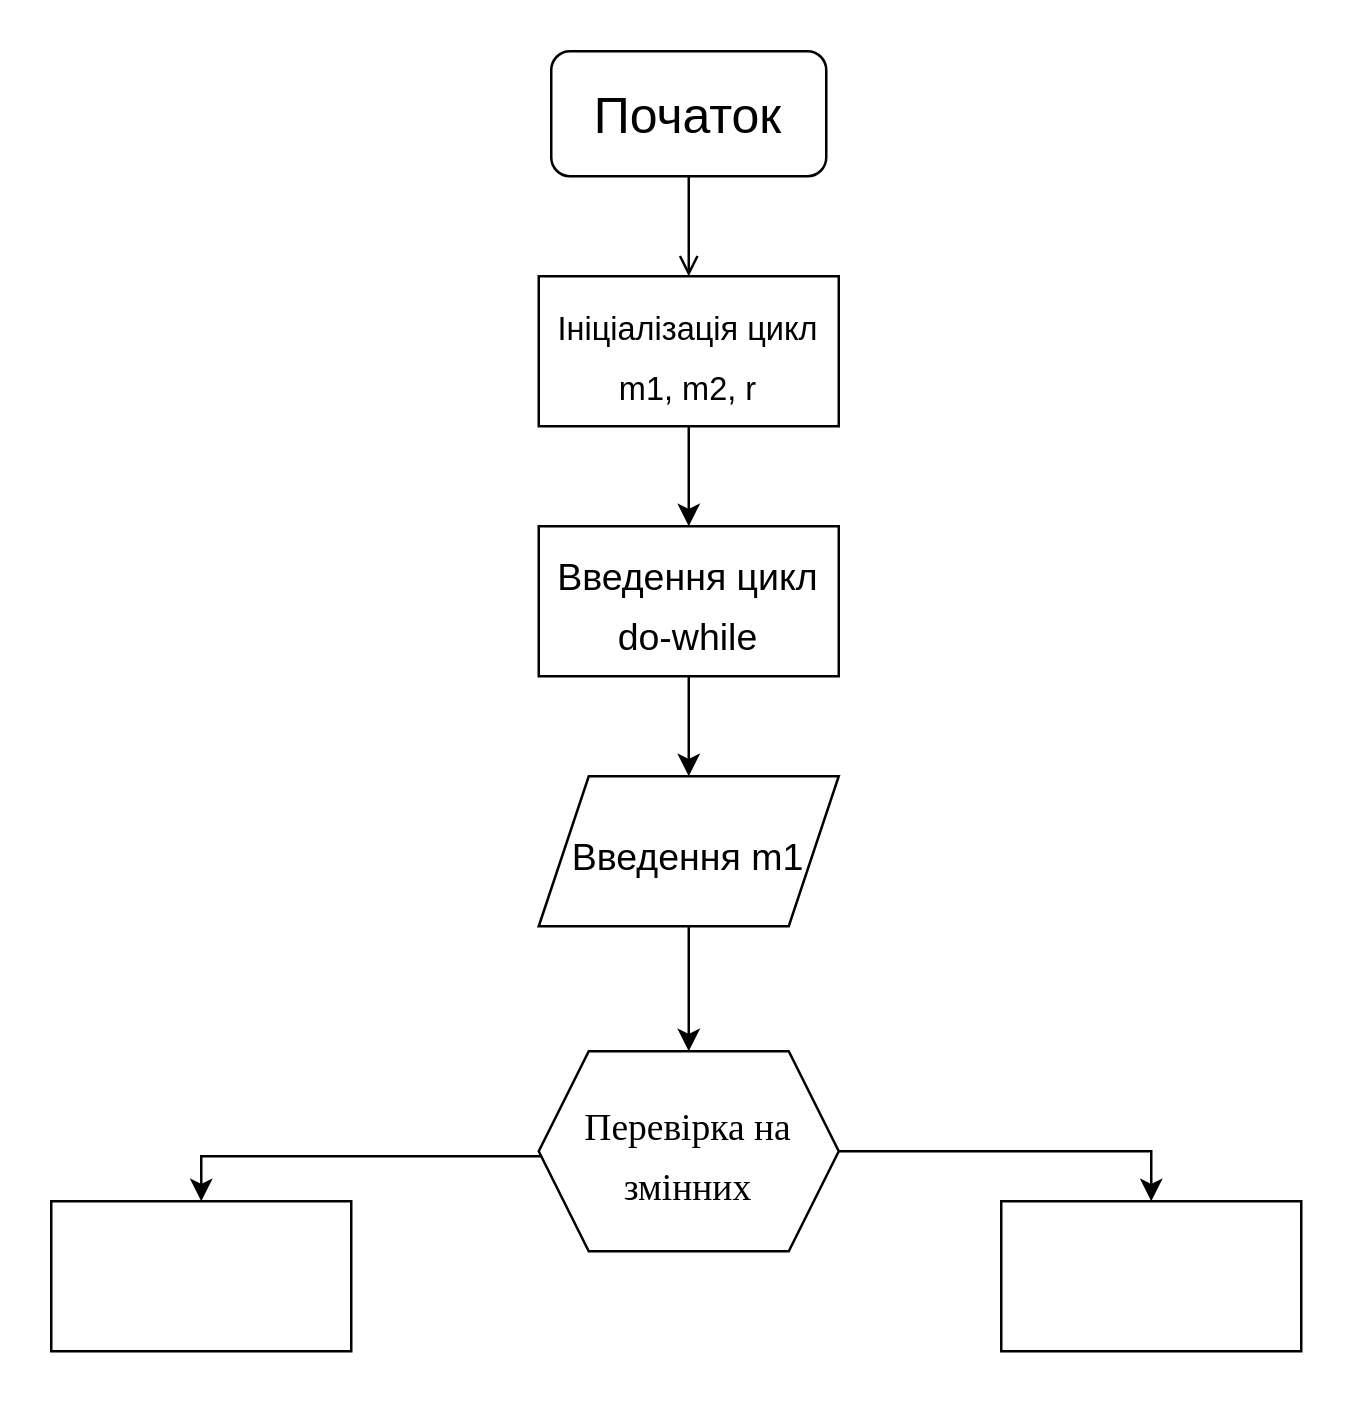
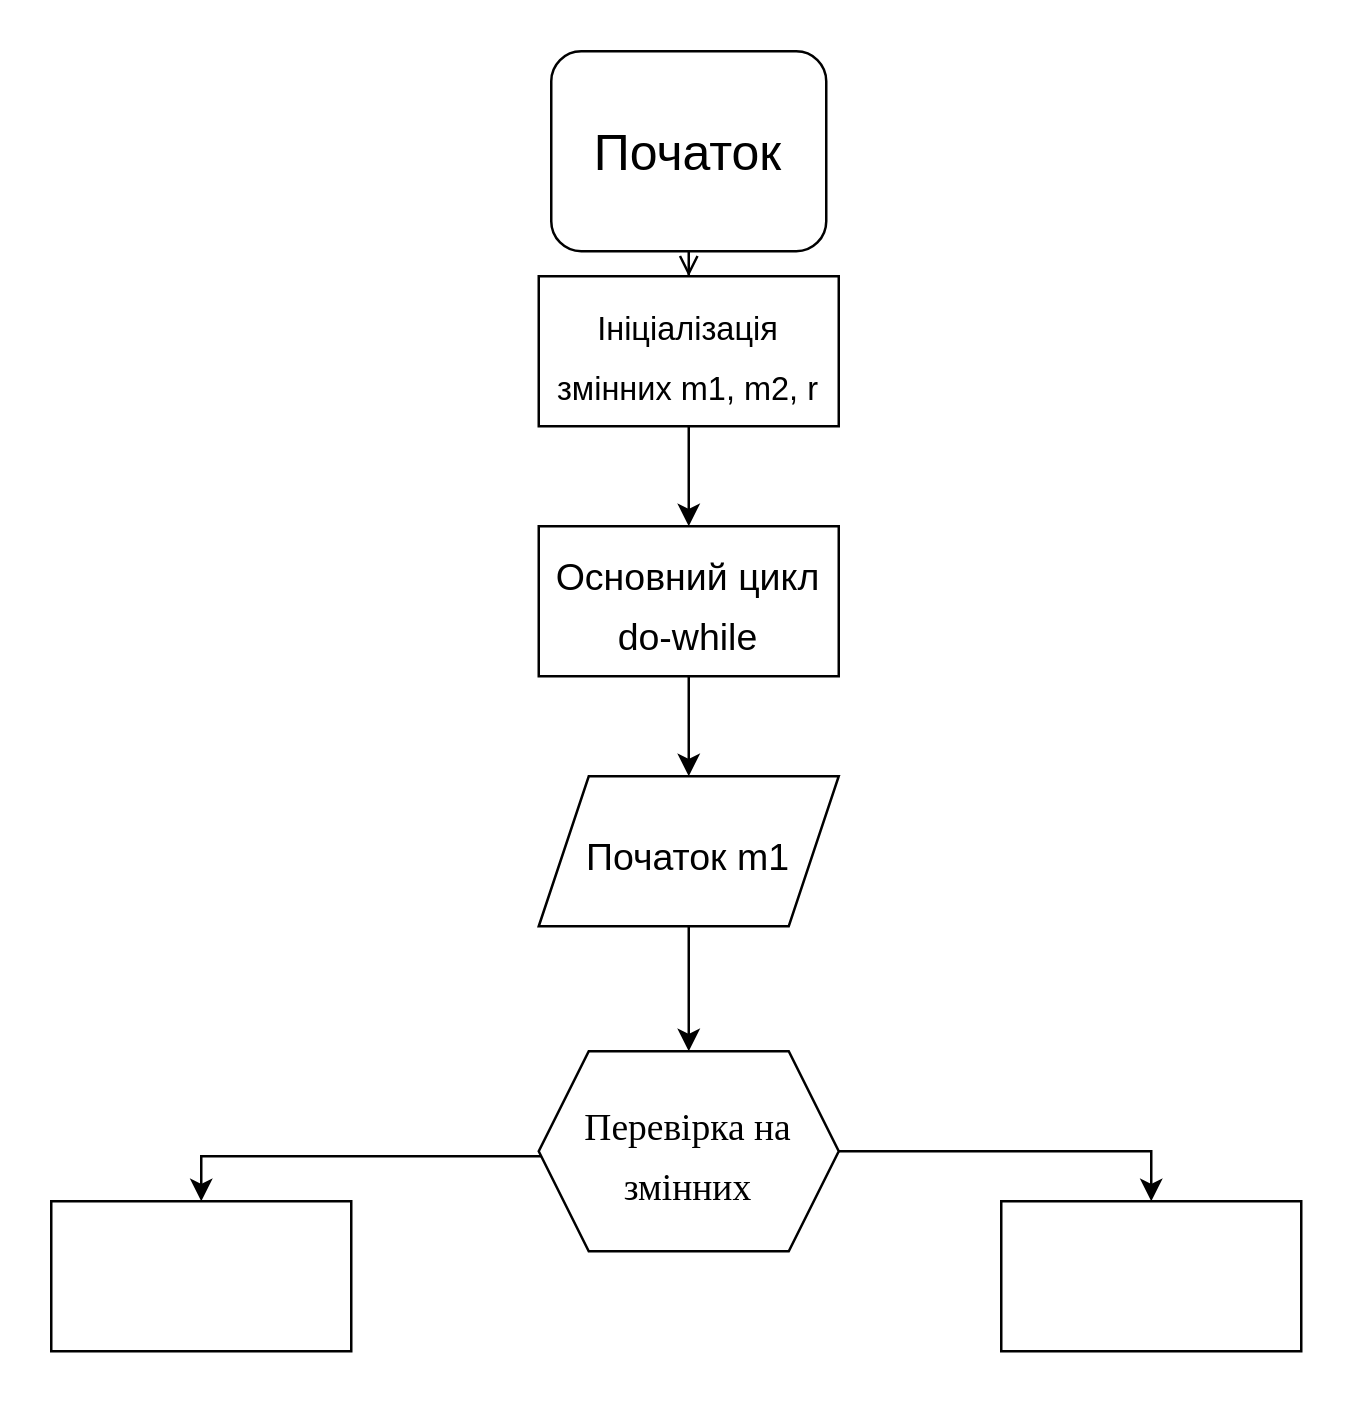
- <mxCell id="3" value="&lt;font face=&quot;Helvetica&quot;&gt;Початок&lt;/font&gt;" style="rounded=1;whiteSpace=wrap;html=1;hachureGap=4;fontFamily=Architects Daughter;fontSource=https%3A%2F%2Ffonts.googleapis.com%2Fcss%3Ffamily%3DArchitects%2BDaughter;fontSize=20;" vertex="1" parent="1"><mxGeometry x="220" y="20" width="110" height="50" as="geometry" /></mxCell>
+ <mxCell id="3" value="&lt;font face=&quot;Helvetica&quot;&gt;Початок&lt;/font&gt;" style="rounded=1;whiteSpace=wrap;html=1;hachureGap=4;fontFamily=Architects Daughter;fontSource=https%3A%2F%2Ffonts.googleapis.com%2Fcss%3Ffamily%3DArchitects%2BDaughter;fontSize=20;" vertex="1" parent="1"><mxGeometry x="220" y="20" width="110" height="80" as="geometry" /></mxCell>
- <mxCell id="5" value="&lt;font style=&quot;font-size: 13px;&quot; face=&quot;Helvetica&quot;&gt;Ініціалізація цикл m1, m2, r&lt;/font&gt;" style="rounded=0;whiteSpace=wrap;html=1;hachureGap=4;fontFamily=Architects Daughter;fontSource=https%3A%2F%2Ffonts.googleapis.com%2Fcss%3Ffamily%3DArchitects%2BDaughter;fontSize=20;" vertex="1" parent="1"><mxGeometry x="215" y="110" width="120" height="60" as="geometry" /></mxCell>
+ <mxCell id="5" value="&lt;font style=&quot;font-size: 13px;&quot; face=&quot;Helvetica&quot;&gt;Ініціалізація змінних m1, m2, r&lt;/font&gt;" style="rounded=0;whiteSpace=wrap;html=1;hachureGap=4;fontFamily=Architects Daughter;fontSource=https%3A%2F%2Ffonts.googleapis.com%2Fcss%3Ffamily%3DArchitects%2BDaughter;fontSize=20;" vertex="1" parent="1"><mxGeometry x="215" y="110" width="120" height="60" as="geometry" /></mxCell>
- <mxCell id="7" value="&lt;font face=&quot;Helvetica&quot; style=&quot;font-size: 15px;&quot;&gt;Введення цикл do-while&lt;/font&gt;" style="rounded=0;whiteSpace=wrap;html=1;hachureGap=4;fontFamily=Architects Daughter;fontSource=https%3A%2F%2Ffonts.googleapis.com%2Fcss%3Ffamily%3DArchitects%2BDaughter;fontSize=20;" vertex="1" parent="1"><mxGeometry x="215" y="210" width="120" height="60" as="geometry" /></mxCell>
+ <mxCell id="7" value="&lt;font face=&quot;Helvetica&quot; style=&quot;font-size: 15px;&quot;&gt;Основний цикл do-while&lt;/font&gt;" style="rounded=0;whiteSpace=wrap;html=1;hachureGap=4;fontFamily=Architects Daughter;fontSource=https%3A%2F%2Ffonts.googleapis.com%2Fcss%3Ffamily%3DArchitects%2BDaughter;fontSize=20;" vertex="1" parent="1"><mxGeometry x="215" y="210" width="120" height="60" as="geometry" /></mxCell>
- <mxCell id="9" value="&lt;font face=&quot;Helvetica&quot; style=&quot;font-size: 15px;&quot;&gt;Введення m1&lt;/font&gt;" style="shape=parallelogram;perimeter=parallelogramPerimeter;whiteSpace=wrap;html=1;fixedSize=1;hachureGap=4;fontFamily=Architects Daughter;fontSource=https%3A%2F%2Ffonts.googleapis.com%2Fcss%3Ffamily%3DArchitects%2BDaughter;fontSize=20;" vertex="1" parent="1"><mxGeometry x="215" y="310" width="120" height="60" as="geometry" /></mxCell>
+ <mxCell id="9" value="&lt;font face=&quot;Helvetica&quot; style=&quot;font-size: 15px;&quot;&gt;Початок m1&lt;/font&gt;" style="shape=parallelogram;perimeter=parallelogramPerimeter;whiteSpace=wrap;html=1;fixedSize=1;hachureGap=4;fontFamily=Architects Daughter;fontSource=https%3A%2F%2Ffonts.googleapis.com%2Fcss%3Ffamily%3DArchitects%2BDaughter;fontSize=20;" vertex="1" parent="1"><mxGeometry x="215" y="310" width="120" height="60" as="geometry" /></mxCell>
